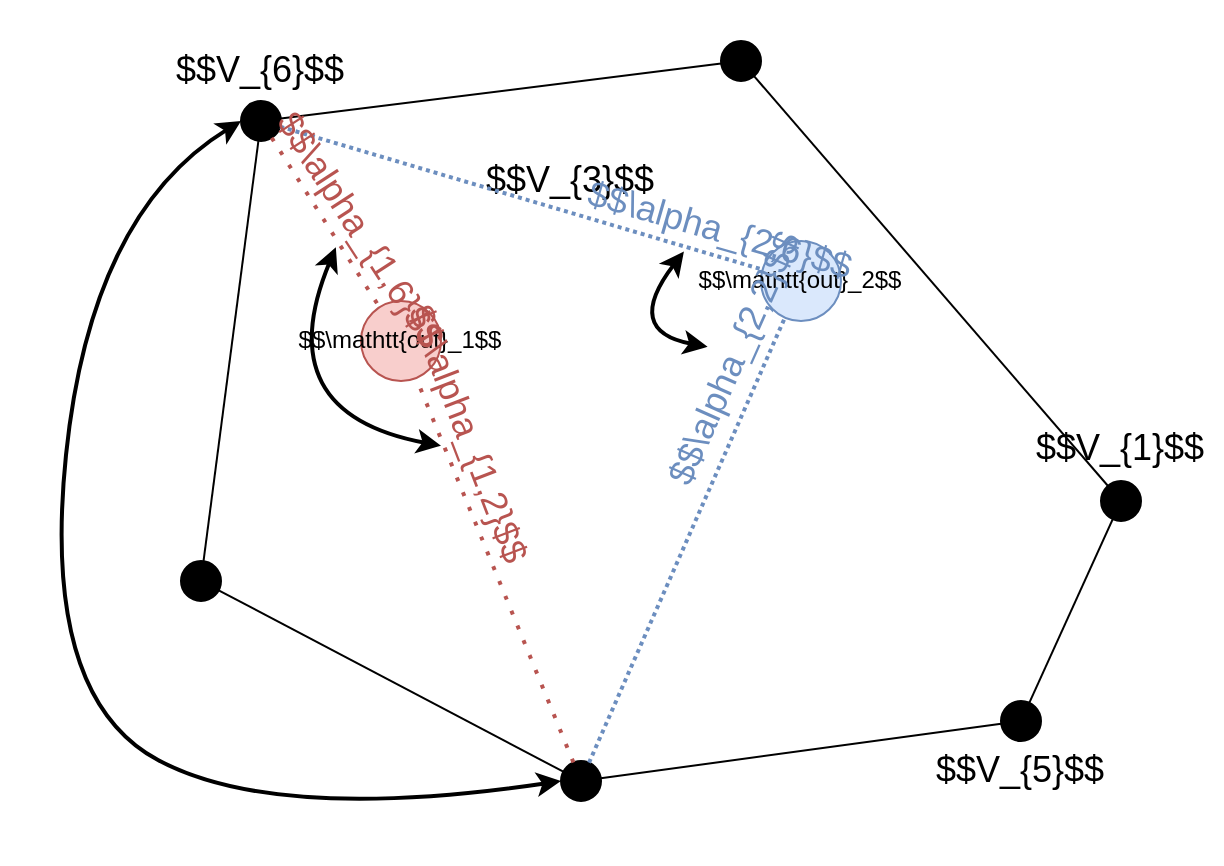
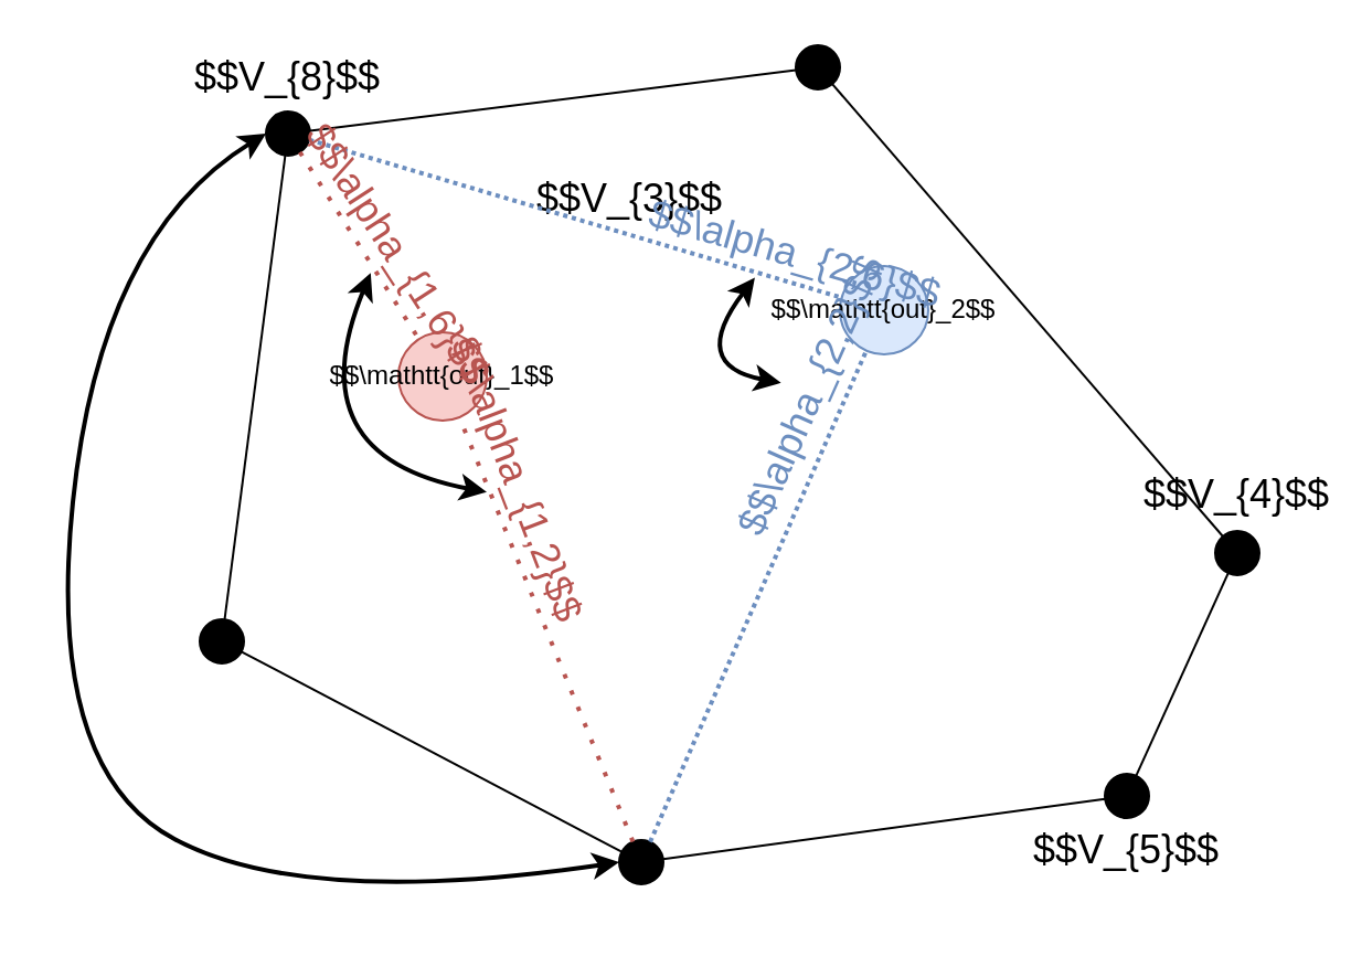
- <mxCell id="17" value="$$V_{6}$$" style="text;html=1;strokeColor=none;fillColor=none;align=center;verticalAlign=middle;whiteSpace=wrap;rounded=0;fontSize=18;" vertex="1" parent="1"><mxGeometry x="100" y="20" width="60" height="30" as="geometry" /></mxCell>
+ <mxCell id="17" value="$$V_{8}$$" style="text;html=1;strokeColor=none;fillColor=none;align=center;verticalAlign=middle;whiteSpace=wrap;rounded=0;fontSize=18;" vertex="1" parent="1"><mxGeometry x="100" y="20" width="60" height="30" as="geometry" /></mxCell>
- <mxCell id="15" value="$$V_{1}$$" style="text;html=1;strokeColor=none;fillColor=none;align=center;verticalAlign=middle;whiteSpace=wrap;rounded=0;fontSize=18;" vertex="1" parent="1"><mxGeometry x="530" y="209" width="60" height="30" as="geometry" /></mxCell>
+ <mxCell id="15" value="$$V_{4}$$" style="text;html=1;strokeColor=none;fillColor=none;align=center;verticalAlign=middle;whiteSpace=wrap;rounded=0;fontSize=18;" vertex="1" parent="1"><mxGeometry x="530" y="209" width="60" height="30" as="geometry" /></mxCell>
